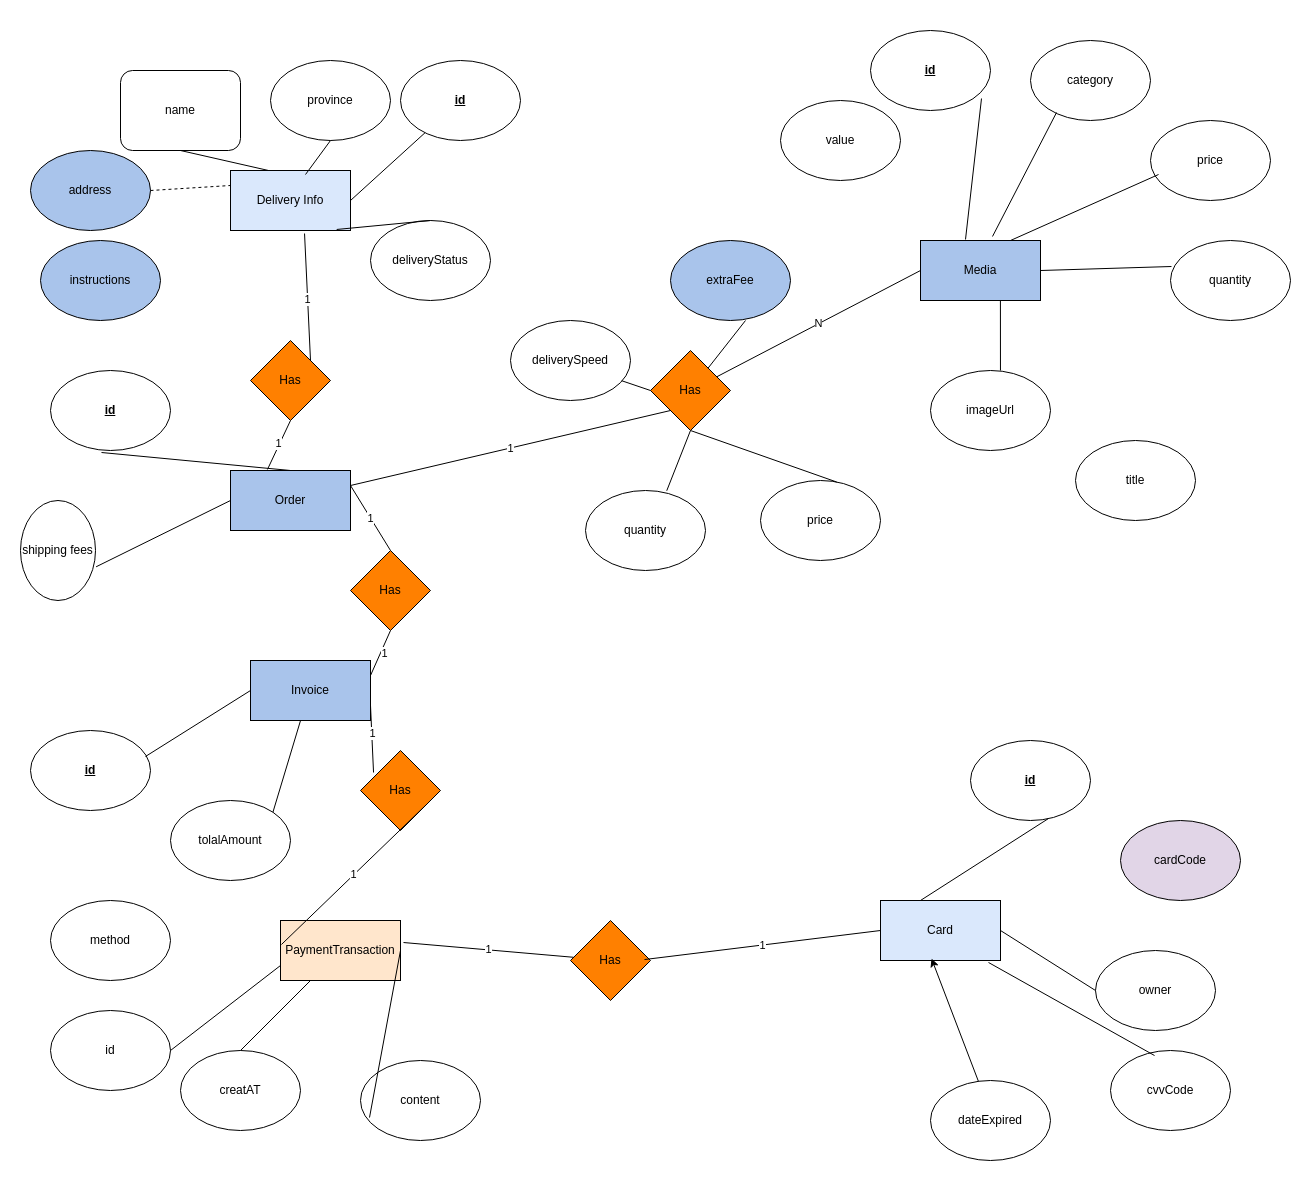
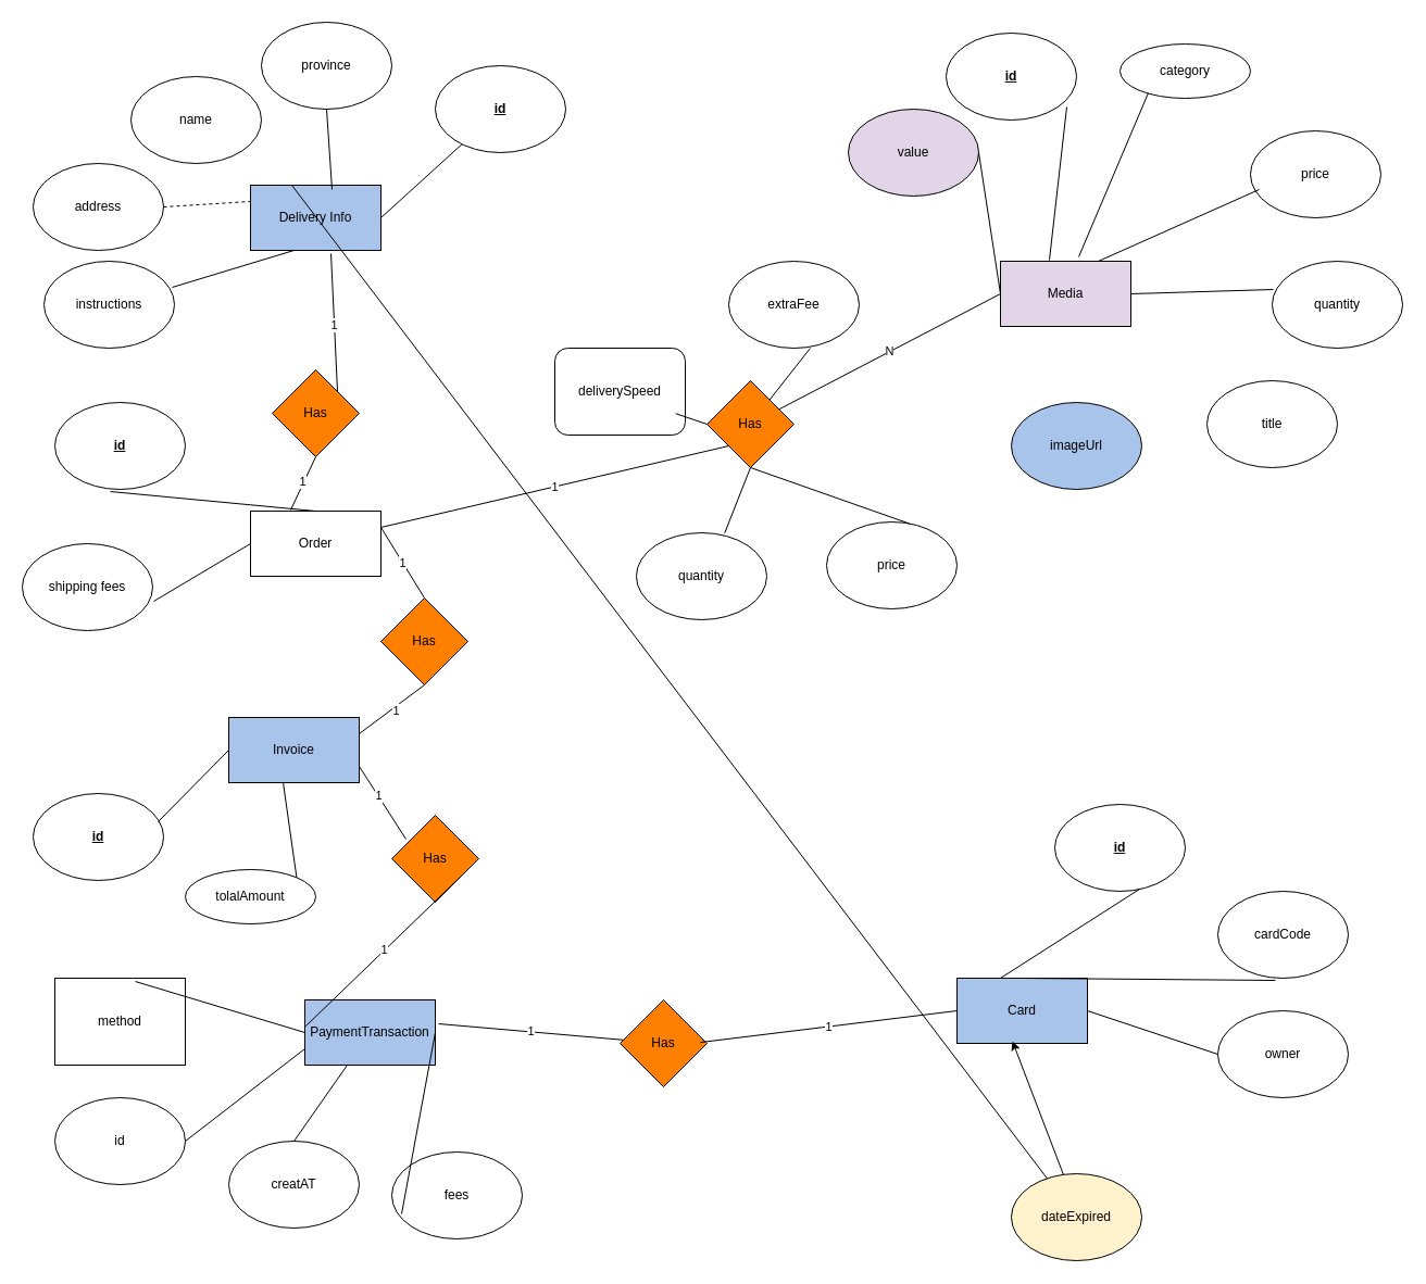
- <mxCell id="62" value="category" style="ellipse;whiteSpace=wrap;html=1;" vertex="1" parent="1"><mxGeometry x="1030" y="40" width="120" height="80" as="geometry" /></mxCell>
+ <mxCell id="62" value="category" style="ellipse;whiteSpace=wrap;html=1;" vertex="1" parent="1"><mxGeometry x="1030" y="40" width="120" height="50" as="geometry" /></mxCell>
- <mxCell id="5" value="province" style="ellipse;whiteSpace=wrap;html=1;" vertex="1" parent="1"><mxGeometry x="270" y="60" width="120" height="80" as="geometry" /></mxCell>
+ <mxCell id="5" value="province" style="ellipse;whiteSpace=wrap;html=1;" vertex="1" parent="1"><mxGeometry x="240" width="120" height="80" as="geometry" y="20" /></mxCell>
- <mxCell id="4" value="name" style="whiteSpace=wrap;html=1;rounded=1;" vertex="1" parent="1"><mxGeometry x="120" y="70" width="120" height="80" as="geometry" /></mxCell>
+ <mxCell id="4" value="name" style="ellipse;whiteSpace=wrap;html=1;" vertex="1" parent="1"><mxGeometry x="120" y="70" width="120" height="80" as="geometry" /></mxCell>
- <mxCell id="65" value="value" style="ellipse;whiteSpace=wrap;html=1;" vertex="1" parent="1"><mxGeometry x="780" y="100" width="120" height="80" as="geometry" /></mxCell>
+ <mxCell id="65" value="value" style="ellipse;whiteSpace=wrap;html=1;fillColor=#e1d5e7;" vertex="1" parent="1"><mxGeometry x="780" y="100" width="120" height="80" as="geometry" /></mxCell>
- <mxCell id="9" value="" style="endArrow=none;html=1;rounded=0;exitX=0.317;exitY=0;exitDx=0;exitDy=0;exitPerimeter=0;entryX=0.5;entryY=1;entryDx=0;entryDy=0;" edge="1" parent="1" source="2" target="4"><mxGeometry width="50" height="50" relative="1" as="geometry"><mxPoint x="300" y="250" as="sourcePoint" /><mxPoint x="210" y="220" as="targetPoint" /></mxGeometry></mxCell>
+ <mxCell id="9" value="" style="endArrow=none;html=1;rounded=0;exitX=0.317;exitY=0;exitDx=0;exitDy=0;exitPerimeter=0;" edge="1" parent="1" source="2" target="44"><mxGeometry width="50" height="50" relative="1" as="geometry"><mxPoint x="300" y="250" as="sourcePoint" /><mxPoint x="210" y="220" as="targetPoint" /></mxGeometry></mxCell>
- <mxCell id="7" value="address" style="ellipse;whiteSpace=wrap;html=1;fillColor=#a9c4eb;" vertex="1" parent="1"><mxGeometry x="30" y="150" width="120" height="80" as="geometry" /></mxCell>
+ <mxCell id="7" value="address" style="ellipse;whiteSpace=wrap;html=1;" vertex="1" parent="1"><mxGeometry x="30" y="150" width="120" height="80" as="geometry" /></mxCell>
- <mxCell id="2" value="Delivery Info" style="rounded=0;whiteSpace=wrap;html=1;fillColor=#dae8fc;" vertex="1" parent="1"><mxGeometry x="230" y="170" width="120" height="60" as="geometry" /></mxCell>
+ <mxCell id="2" value="Delivery Info" style="rounded=0;whiteSpace=wrap;html=1;fillColor=#A9C4EB;" vertex="1" parent="1"><mxGeometry x="230" y="170" width="120" height="60" as="geometry" /></mxCell>
+ <mxCell id="69" value="" style="endArrow=none;html=1;rounded=0;entryX=0;entryY=0.5;entryDx=0;entryDy=0;exitX=1;exitY=0.5;exitDx=0;exitDy=0;" edge="1" parent="1" source="65" target="60"><mxGeometry width="50" height="50" relative="1" as="geometry"><mxPoint x="900" y="220" as="sourcePoint" /><mxPoint x="950" y="170" as="targetPoint" /></mxGeometry></mxCell>
- <mxCell id="82" value="" style="endArrow=none;html=1;rounded=0;entryX=0.5;entryY=0;entryDx=0;entryDy=0;exitX=0.885;exitY=0.983;exitDx=0;exitDy=0;exitPerimeter=0;" edge="1" parent="1" source="2" target="81"><mxGeometry width="50" height="50" relative="1" as="geometry"><mxPoint x="360" y="270" as="sourcePoint" /><mxPoint x="410" y="220" as="targetPoint" /></mxGeometry></mxCell>
+ <mxCell id="12" value="" style="endArrow=none;html=1;rounded=0;entryX=0.333;entryY=1;entryDx=0;entryDy=0;entryPerimeter=0;exitX=0.983;exitY=0.3;exitDx=0;exitDy=0;exitPerimeter=0;" edge="1" parent="1" source="3" target="2"><mxGeometry width="50" height="50" relative="1" as="geometry"><mxPoint x="190" y="400" as="sourcePoint" /><mxPoint x="240" y="350" as="targetPoint" /></mxGeometry></mxCell>
- <mxCell id="81" value="deliveryStatus" style="ellipse;whiteSpace=wrap;html=1;" vertex="1" parent="1"><mxGeometry x="370" y="220" width="120" height="80" as="geometry" /></mxCell>
- <mxCell id="60" value="Media" style="rounded=0;whiteSpace=wrap;html=1;fillColor=#A9C4EB;" vertex="1" parent="1"><mxGeometry x="920" y="240" width="120" height="60" as="geometry" /></mxCell>
+ <mxCell id="60" value="Media" style="rounded=0;whiteSpace=wrap;html=1;fillColor=#e1d5e7;" vertex="1" parent="1"><mxGeometry x="920" y="240" width="120" height="60" as="geometry" /></mxCell>
- <mxCell id="3" value="instructions" style="ellipse;whiteSpace=wrap;html=1;fillColor=#a9c4eb;" vertex="1" parent="1"><mxGeometry x="40" y="240" width="120" height="80" as="geometry" /></mxCell>
+ <mxCell id="3" value="instructions" style="ellipse;whiteSpace=wrap;html=1;" vertex="1" parent="1"><mxGeometry x="40" y="240" width="120" height="80" as="geometry" /></mxCell>
- <mxCell id="84" value="extraFee" style="ellipse;whiteSpace=wrap;html=1;fillColor=#a9c4eb;" vertex="1" parent="1"><mxGeometry x="670" y="240" width="120" height="80" as="geometry" /></mxCell>
+ <mxCell id="84" value="extraFee" style="ellipse;whiteSpace=wrap;html=1;" vertex="1" parent="1"><mxGeometry x="670" y="240" width="120" height="80" as="geometry" /></mxCell>
- <mxCell id="74" value="" style="endArrow=none;html=1;rounded=0;exitX=0.583;exitY=0;exitDx=0;exitDy=0;exitPerimeter=0;entryX=0.666;entryY=1;entryDx=0;entryDy=0;entryPerimeter=0;" edge="1" parent="1" source="66" target="60"><mxGeometry width="50" height="50" relative="1" as="geometry"><mxPoint x="950" y="270" as="sourcePoint" /><mxPoint x="1000" y="220" as="targetPoint" /></mxGeometry></mxCell>
- <mxCell id="83" value="deliverySpeed" style="ellipse;whiteSpace=wrap;html=1;" vertex="1" parent="1"><mxGeometry x="510" y="320" width="120" height="80" as="geometry" /></mxCell>
+ <mxCell id="83" value="deliverySpeed" style="whiteSpace=wrap;html=1;rounded=1;" vertex="1" parent="1"><mxGeometry x="510" y="320" width="120" height="80" as="geometry" /></mxCell>
- <mxCell id="66" value="imageUrl" style="ellipse;whiteSpace=wrap;html=1;" vertex="1" parent="1"><mxGeometry x="930" y="370" width="120" height="80" as="geometry" /></mxCell>
+ <mxCell id="66" value="imageUrl" style="ellipse;whiteSpace=wrap;html=1;fillColor=#a9c4eb;" vertex="1" parent="1"><mxGeometry x="930" y="370" width="120" height="80" as="geometry" /></mxCell>
- <mxCell id="67" value="title" style="ellipse;whiteSpace=wrap;html=1;" vertex="1" parent="1"><mxGeometry x="1075" y="440" width="120" height="80" as="geometry" /></mxCell>
+ <mxCell id="67" value="title" style="ellipse;whiteSpace=wrap;html=1;" vertex="1" parent="1"><mxGeometry x="1110" y="350" width="120" height="80" as="geometry" /></mxCell>
- <mxCell id="13" value="Order" style="rounded=0;whiteSpace=wrap;html=1;fillColor=#A9C4EB;" vertex="1" parent="1"><mxGeometry x="230" y="470" width="120" height="60" as="geometry" /></mxCell>
+ <mxCell id="13" value="Order" style="rounded=0;whiteSpace=wrap;html=1;fillColor=#ffffff;" vertex="1" parent="1"><mxGeometry x="230" y="470" width="120" height="60" as="geometry" /></mxCell>
- <mxCell id="15" value="shipping fees" style="ellipse;whiteSpace=wrap;html=1;" vertex="1" parent="1"><mxGeometry x="20" y="500" width="75" height="100" as="geometry" /></mxCell>
+ <mxCell id="15" value="shipping fees" style="ellipse;whiteSpace=wrap;html=1;" vertex="1" parent="1"><mxGeometry x="20" y="500" width="120" height="80" as="geometry" /></mxCell>
- <mxCell id="23" value="Invoice" style="rounded=0;whiteSpace=wrap;html=1;fillColor=#A9C4EB;" vertex="1" parent="1"><mxGeometry x="250" y="660" width="120" height="60" as="geometry" /></mxCell>
+ <mxCell id="23" value="Invoice" style="rounded=0;whiteSpace=wrap;html=1;fillColor=#A9C4EB;" vertex="1" parent="1"><mxGeometry x="210" y="660" width="120" height="60" as="geometry" /></mxCell>
- <mxCell id="25" value="tolalAmount" style="ellipse;whiteSpace=wrap;html=1;" vertex="1" parent="1"><mxGeometry x="170" y="800" width="120" height="80" as="geometry" /></mxCell>
+ <mxCell id="25" value="tolalAmount" style="ellipse;whiteSpace=wrap;html=1;" vertex="1" parent="1"><mxGeometry x="170" y="800" width="120" height="50" as="geometry" /></mxCell>
- <mxCell id="47" value="cardCode" style="ellipse;whiteSpace=wrap;html=1;fillColor=#e1d5e7;" vertex="1" parent="1"><mxGeometry x="1120" y="820" width="120" height="80" as="geometry" /></mxCell>
+ <mxCell id="47" value="cardCode" style="ellipse;whiteSpace=wrap;html=1;" vertex="1" parent="1"><mxGeometry x="1120" y="820" width="120" height="80" as="geometry" /></mxCell>
+ <mxCell id="49" value="" style="endArrow=none;html=1;rounded=0;entryX=0.442;entryY=1.025;entryDx=0;entryDy=0;entryPerimeter=0;exitX=0.5;exitY=0;exitDx=0;exitDy=0;" edge="1" parent="1" source="42" target="47"><mxGeometry width="50" height="50" relative="1" as="geometry"><mxPoint x="930" y="600" as="sourcePoint" /><mxPoint x="980" y="550" as="targetPoint" /></mxGeometry></mxCell>
+ <mxCell id="41" value="" style="endArrow=none;html=1;rounded=0;entryX=0.617;entryY=0.038;entryDx=0;entryDy=0;entryPerimeter=0;exitX=0;exitY=0.5;exitDx=0;exitDy=0;" edge="1" parent="1" source="33" target="35"><mxGeometry width="50" height="50" relative="1" as="geometry"><mxPoint x="290" y="890" as="sourcePoint" /><mxPoint x="340" y="840" as="targetPoint" /></mxGeometry></mxCell>
- <mxCell id="42" value="Card" style="rounded=0;whiteSpace=wrap;html=1;fillColor=#dae8fc;" vertex="1" parent="1"><mxGeometry x="880" y="900" width="120" height="60" as="geometry" /></mxCell>
+ <mxCell id="42" value="Card" style="rounded=0;whiteSpace=wrap;html=1;fillColor=#A9C4EB;" vertex="1" parent="1"><mxGeometry x="880" y="900" width="120" height="60" as="geometry" /></mxCell>
- <mxCell id="35" value="method" style="ellipse;whiteSpace=wrap;html=1;" vertex="1" parent="1"><mxGeometry x="50" y="900" width="120" height="80" as="geometry" /></mxCell>
+ <mxCell id="35" value="method" style="whiteSpace=wrap;html=1;rounded=0;" vertex="1" parent="1"><mxGeometry x="50" y="900" width="120" height="80" as="geometry" /></mxCell>
- <mxCell id="33" value="PaymentTransaction" style="rounded=0;whiteSpace=wrap;html=1;fillColor=#ffe6cc;" vertex="1" parent="1"><mxGeometry x="280" y="920" width="120" height="60" as="geometry" /></mxCell>
+ <mxCell id="33" value="PaymentTransaction" style="rounded=0;whiteSpace=wrap;html=1;fillColor=#A9C4EB;" vertex="1" parent="1"><mxGeometry x="280" y="920" width="120" height="60" as="geometry" /></mxCell>
- <mxCell id="46" value="owner" style="ellipse;whiteSpace=wrap;html=1;" vertex="1" parent="1"><mxGeometry x="1095" y="950" width="120" height="80" as="geometry" /></mxCell>
+ <mxCell id="46" value="owner" style="ellipse;whiteSpace=wrap;html=1;" vertex="1" parent="1"><mxGeometry x="1120" y="930" width="120" height="80" as="geometry" /></mxCell>
- <mxCell id="51" value="" style="endArrow=none;html=1;rounded=0;entryX=0.367;entryY=0.063;entryDx=0;entryDy=0;entryPerimeter=0;exitX=0.9;exitY=1.033;exitDx=0;exitDy=0;exitPerimeter=0;" edge="1" parent="1" source="42" target="45"><mxGeometry width="50" height="50" relative="1" as="geometry"><mxPoint x="970" y="750" as="sourcePoint" /><mxPoint x="1020" y="700" as="targetPoint" /></mxGeometry></mxCell>
- <mxCell id="36" value="creatAT" style="ellipse;whiteSpace=wrap;html=1;" vertex="1" parent="1"><mxGeometry x="180" y="1050" width="120" height="80" as="geometry" /></mxCell>
+ <mxCell id="36" value="creatAT" style="ellipse;whiteSpace=wrap;html=1;" vertex="1" parent="1"><mxGeometry x="210" y="1050" width="120" height="80" as="geometry" /></mxCell>
- <mxCell id="45" value="cvvCode" style="ellipse;whiteSpace=wrap;html=1;" vertex="1" parent="1"><mxGeometry x="1110" y="1050" width="120" height="80" as="geometry" /></mxCell>
- <mxCell id="37" value="content" style="ellipse;whiteSpace=wrap;html=1;" vertex="1" parent="1"><mxGeometry x="360" y="1060" width="120" height="80" as="geometry" /></mxCell>
+ <mxCell id="37" value="fees" style="ellipse;whiteSpace=wrap;html=1;" vertex="1" parent="1"><mxGeometry x="360" y="1060" width="120" height="80" as="geometry" /></mxCell>
- <mxCell id="44" value="dateExpired" style="ellipse;whiteSpace=wrap;html=1;" vertex="1" parent="1"><mxGeometry x="930" y="1080" width="120" height="80" as="geometry" /></mxCell>
+ <mxCell id="44" value="dateExpired" style="ellipse;whiteSpace=wrap;html=1;fillColor=#fff2cc;" vertex="1" parent="1"><mxGeometry x="930" y="1080" width="120" height="80" as="geometry" /></mxCell>
